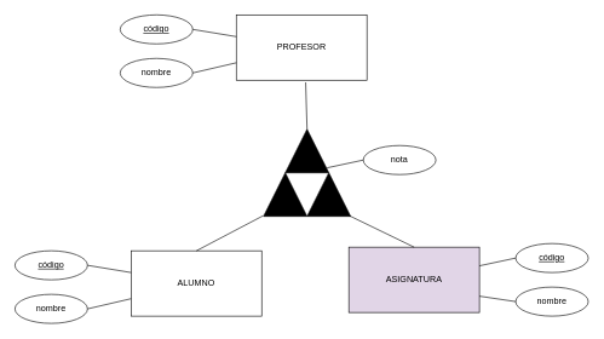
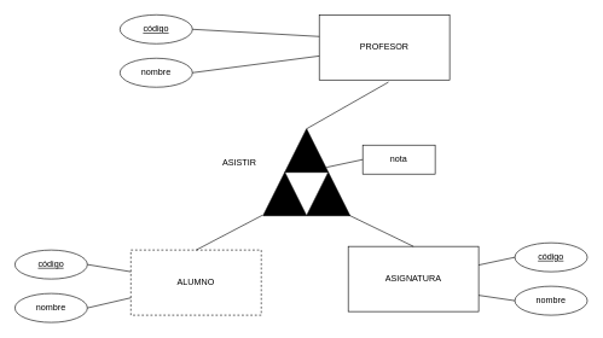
- <mxCell id="2" value="PROFESOR" style="rounded=0;whiteSpace=wrap;html=1;" parent="1" vertex="1"><mxGeometry x="325" y="20" width="180" height="90" as="geometry" /></mxCell>
+ <mxCell id="2" value="PROFESOR" style="rounded=0;whiteSpace=wrap;html=1;" parent="1" vertex="1"><mxGeometry x="440" y="20" width="180" height="90" as="geometry" /></mxCell>
- <mxCell id="23" value="nota" style="ellipse;whiteSpace=wrap;html=1;" vertex="1" parent="1"><mxGeometry x="500" y="200" width="100" height="40" as="geometry" /></mxCell>
+ <mxCell id="23" value="nota" style="whiteSpace=wrap;html=1;rounded=0;" vertex="1" parent="1"><mxGeometry x="500" y="200" width="100" height="40" as="geometry" /></mxCell>
+ <mxCell id="22" value="ASISTIR" style="text;html=1;strokeColor=none;fillColor=none;align=center;verticalAlign=middle;whiteSpace=wrap;rounded=0;" parent="1" vertex="1"><mxGeometry x="300" y="210" width="60" height="30" as="geometry" /></mxCell>
- <mxCell id="12" value="ASIGNATURA" style="rounded=0;whiteSpace=wrap;html=1;fillColor=#e1d5e7;" parent="1" vertex="1"><mxGeometry x="480" y="340" width="180" height="90" as="geometry" /></mxCell>
+ <mxCell id="12" value="ASIGNATURA" style="rounded=0;whiteSpace=wrap;html=1;" parent="1" vertex="1"><mxGeometry x="480" y="340" width="180" height="90" as="geometry" /></mxCell>
- <mxCell id="7" value="ALUMNO" style="rounded=0;whiteSpace=wrap;html=1;" parent="1" vertex="1"><mxGeometry x="180" y="345" width="180" height="90" as="geometry" /></mxCell>
+ <mxCell id="7" value="ALUMNO" style="rounded=0;whiteSpace=wrap;html=1;dashed=1;" parent="1" vertex="1"><mxGeometry x="180" y="345" width="180" height="90" as="geometry" /></mxCell>
